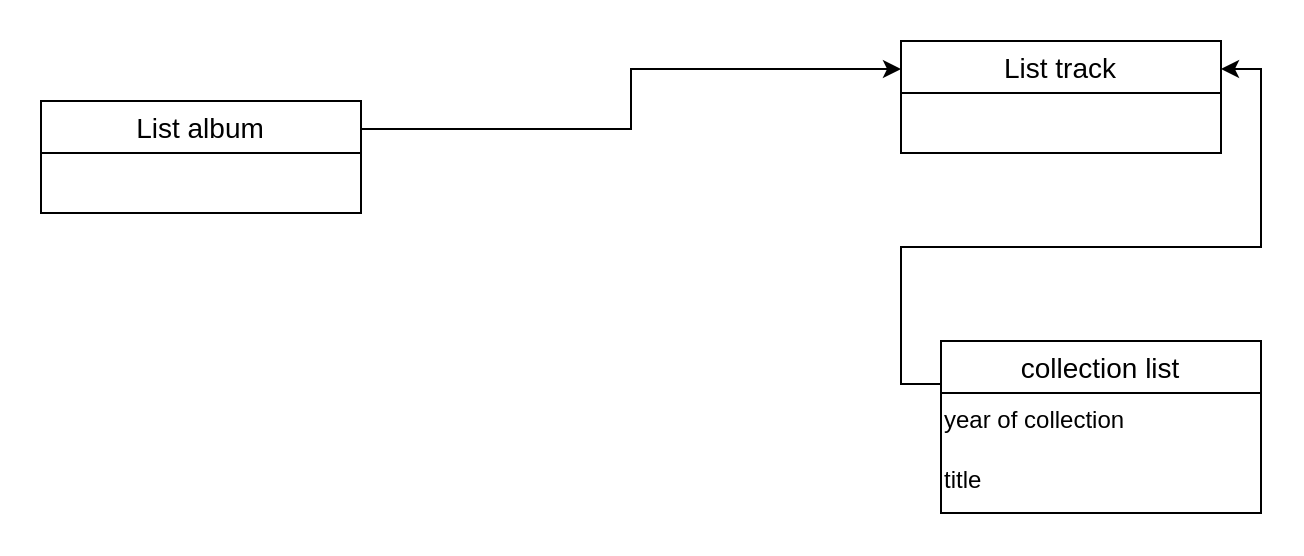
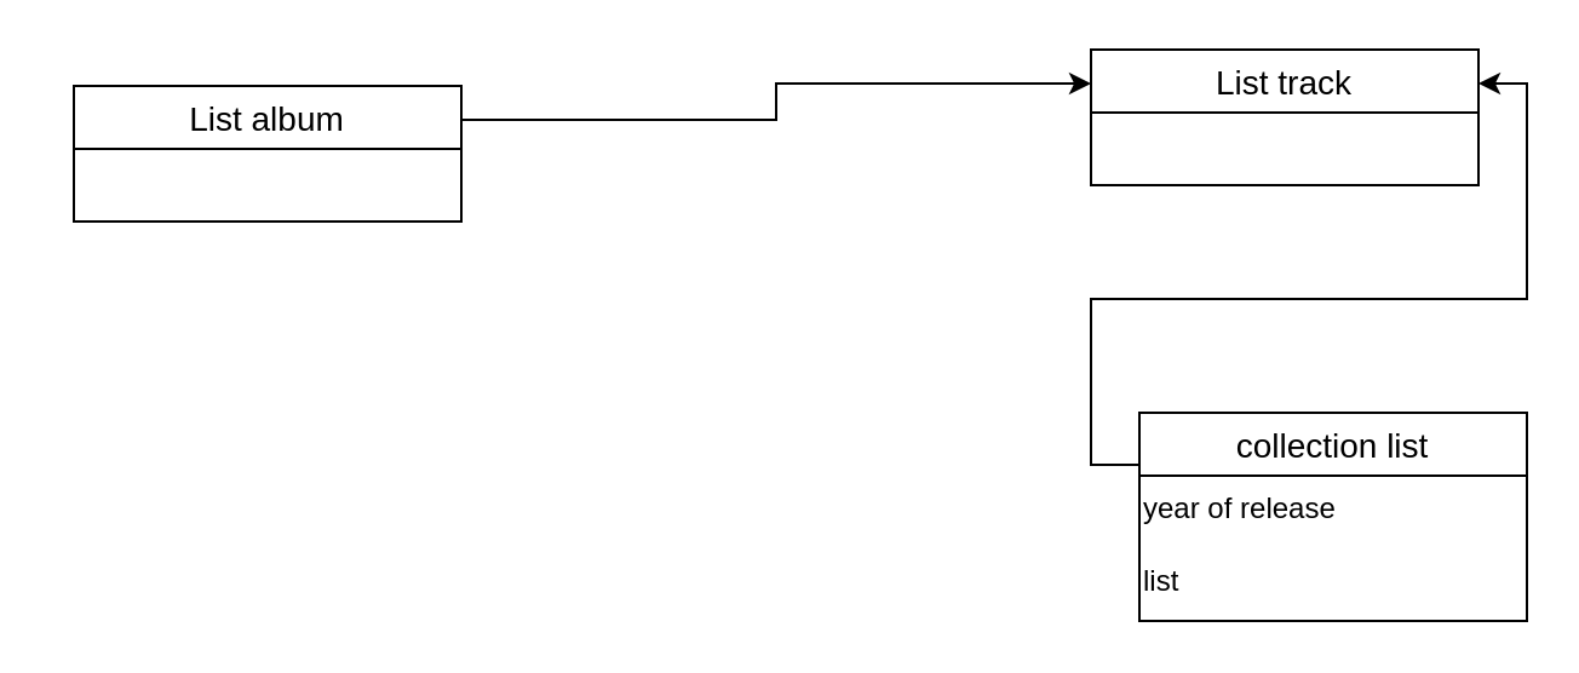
- <mxCell id="3" value="List album" style="swimlane;fontStyle=0;childLayout=stackLayout;horizontal=1;startSize=26;horizontalStack=0;resizeParent=1;resizeParentMax=0;resizeLast=0;collapsible=1;marginBottom=0;align=center;fontSize=14;" parent="1" vertex="1"><mxGeometry x="20" y="50" width="160" height="56" as="geometry" /></mxCell>
+ <mxCell id="3" value="List album" style="swimlane;fontStyle=0;childLayout=stackLayout;horizontal=1;startSize=26;horizontalStack=0;resizeParent=1;resizeParentMax=0;resizeLast=0;collapsible=1;marginBottom=0;align=center;fontSize=14;" parent="1" vertex="1"><mxGeometry x="30" y="35" width="160" height="56" as="geometry" /></mxCell>
- <mxCell id="8" value="year of collection" style="text;whiteSpace=wrap;html=1;" vertex="1" parent="7"><mxGeometry y="26" width="160" height="30" as="geometry" /></mxCell>
+ <mxCell id="8" value="year of release" style="text;whiteSpace=wrap;html=1;" vertex="1" parent="7"><mxGeometry y="26" width="160" height="30" as="geometry" /></mxCell>
- <mxCell id="9" value="title" style="text;whiteSpace=wrap;html=1;" vertex="1" parent="7"><mxGeometry y="56" width="160" height="30" as="geometry" /></mxCell>
+ <mxCell id="9" value="list" style="text;whiteSpace=wrap;html=1;" vertex="1" parent="7"><mxGeometry y="56" width="160" height="30" as="geometry" /></mxCell>
